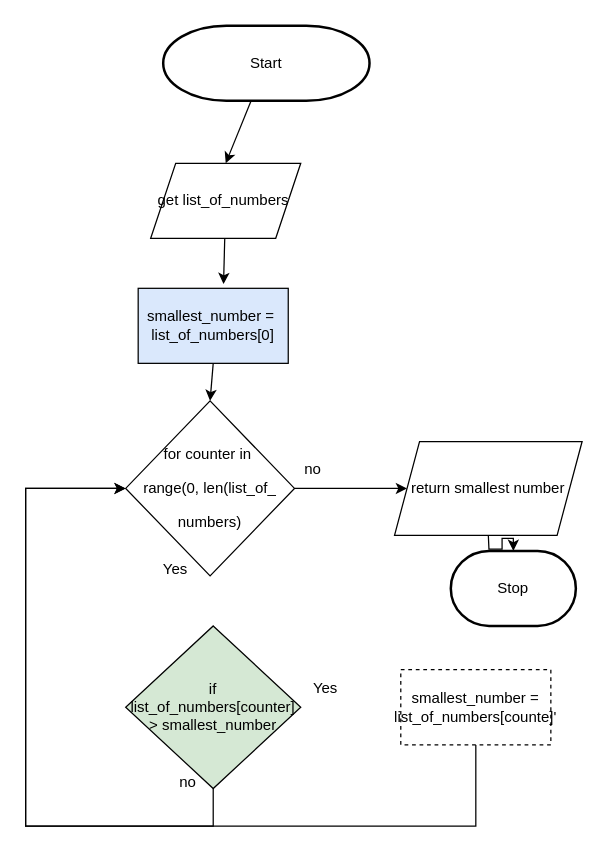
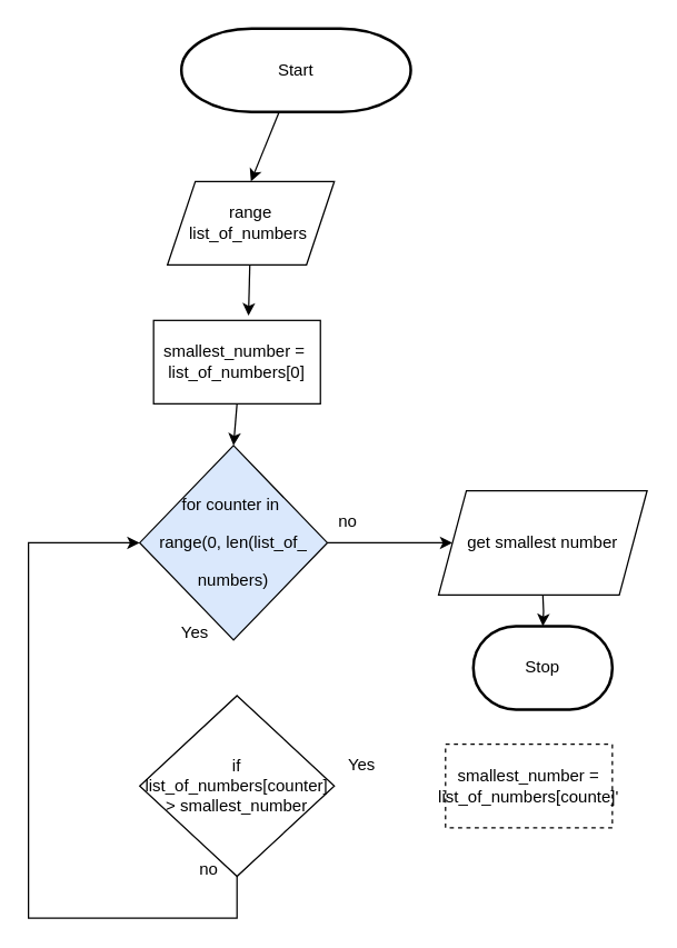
- <mxCell id="5" value="get list_of_numbers&amp;nbsp;" style="shape=parallelogram;perimeter=parallelogramPerimeter;whiteSpace=wrap;html=1;fixedSize=1;" vertex="1" parent="1"><mxGeometry x="120" y="130" width="120" height="60" as="geometry" /></mxCell>
+ <mxCell id="5" value="range list_of_numbers&amp;nbsp;" style="shape=parallelogram;perimeter=parallelogramPerimeter;whiteSpace=wrap;html=1;fixedSize=1;" vertex="1" parent="1"><mxGeometry x="120" y="130" width="120" height="60" as="geometry" /></mxCell>
- <mxCell id="13" value="smallest_number =&amp;nbsp;&lt;br&gt;list_of_numbers[0]" style="rounded=0;whiteSpace=wrap;html=1;fillColor=#dae8fc;" vertex="1" parent="1"><mxGeometry x="110" y="230" width="120" height="60" as="geometry" /></mxCell>
+ <mxCell id="13" value="smallest_number =&amp;nbsp;&lt;br&gt;list_of_numbers[0]" style="rounded=0;whiteSpace=wrap;html=1;" vertex="1" parent="1"><mxGeometry x="110" y="230" width="120" height="60" as="geometry" /></mxCell>
- <mxCell id="8" value="&lt;div style=&quot;line-height: 27px&quot;&gt;for counter in&amp;nbsp;&lt;/div&gt;&lt;div style=&quot;line-height: 27px&quot;&gt;range(0, len(list_of_&lt;/div&gt;&lt;div style=&quot;line-height: 27px&quot;&gt;numbers)&lt;/div&gt;" style="rhombus;whiteSpace=wrap;html=1;" vertex="1" parent="1"><mxGeometry x="100" y="320" width="135" height="140" as="geometry" /></mxCell>
+ <mxCell id="8" value="&lt;div style=&quot;line-height: 27px&quot;&gt;for counter in&amp;nbsp;&lt;/div&gt;&lt;div style=&quot;line-height: 27px&quot;&gt;range(0, len(list_of_&lt;/div&gt;&lt;div style=&quot;line-height: 27px&quot;&gt;numbers)&lt;/div&gt;" style="rhombus;whiteSpace=wrap;html=1;fillColor=#dae8fc;" vertex="1" parent="1"><mxGeometry x="100" y="320" width="135" height="140" as="geometry" /></mxCell>
- <mxCell id="20" value="return smallest number" style="shape=parallelogram;perimeter=parallelogramPerimeter;whiteSpace=wrap;html=1;fixedSize=1;" vertex="1" parent="1"><mxGeometry x="315" y="352.5" width="150" height="75" as="geometry" /></mxCell>
+ <mxCell id="20" value="get smallest number" style="shape=parallelogram;perimeter=parallelogramPerimeter;whiteSpace=wrap;html=1;fixedSize=1;" vertex="1" parent="1"><mxGeometry x="315" y="352.5" width="150" height="75" as="geometry" /></mxCell>
- <mxCell id="19" value="Stop" style="strokeWidth=2;html=1;shape=mxgraph.flowchart.terminator;whiteSpace=wrap;" vertex="1" parent="1"><mxGeometry x="360" y="440" width="100" height="60" as="geometry" /></mxCell>
+ <mxCell id="19" value="Stop" style="strokeWidth=2;html=1;shape=mxgraph.flowchart.terminator;whiteSpace=wrap;" vertex="1" parent="1"><mxGeometry x="340" y="450" width="100" height="60" as="geometry" /></mxCell>
- <mxCell id="10" value="if list_of_numbers[counter] &amp;gt; smallest_number" style="rhombus;whiteSpace=wrap;html=1;fillColor=#d5e8d4;" vertex="1" parent="1"><mxGeometry x="100" y="500" width="140" height="130" as="geometry" /></mxCell>
+ <mxCell id="10" value="if list_of_numbers[counter] &amp;gt; smallest_number" style="rhombus;whiteSpace=wrap;html=1;" vertex="1" parent="1"><mxGeometry x="100" y="500" width="140" height="130" as="geometry" /></mxCell>
- <mxCell id="11" style="edgeStyle=orthogonalEdgeStyle;html=1;entryX=0;entryY=0.5;entryDx=0;entryDy=0;fontFamily=Helvetica;fontSize=12;fontColor=#F0F0F0;rounded=0;" edge="1" parent="1" source="12" target="8"><mxGeometry relative="1" as="geometry"><Array as="points"><mxPoint x="380" y="660" /><mxPoint x="20" y="660" /><mxPoint x="20" y="390" /></Array></mxGeometry></mxCell>
